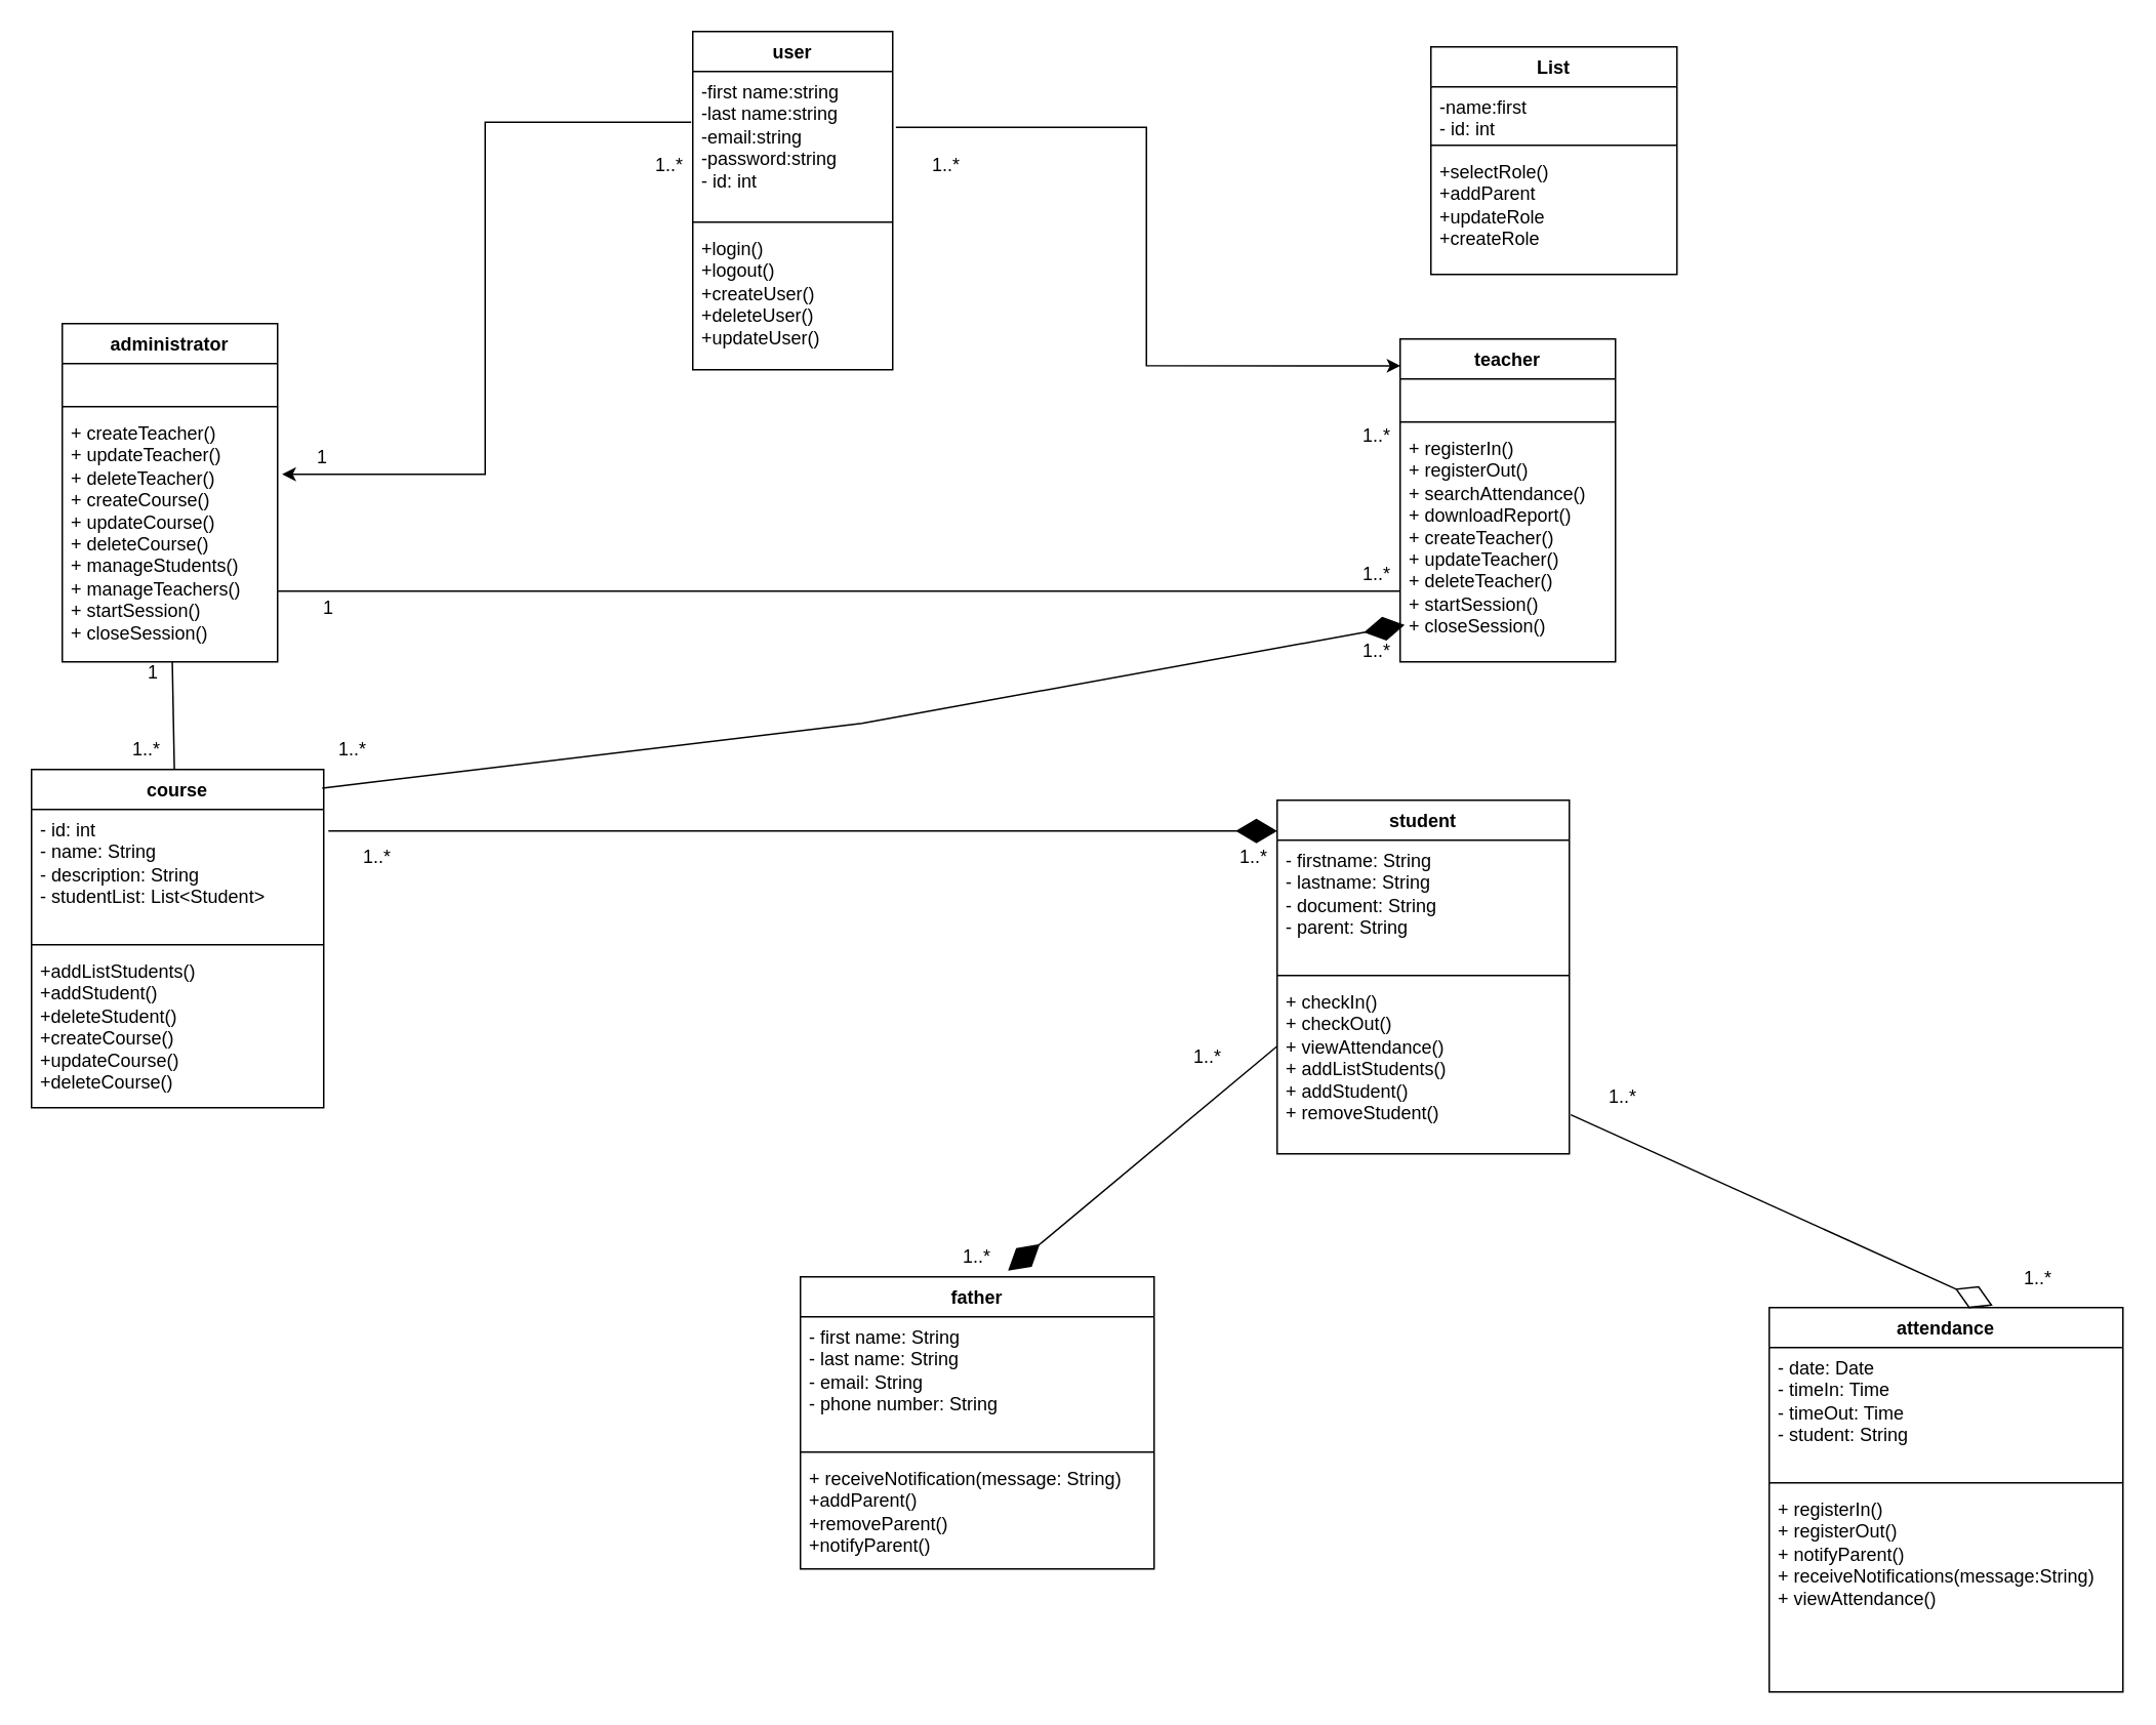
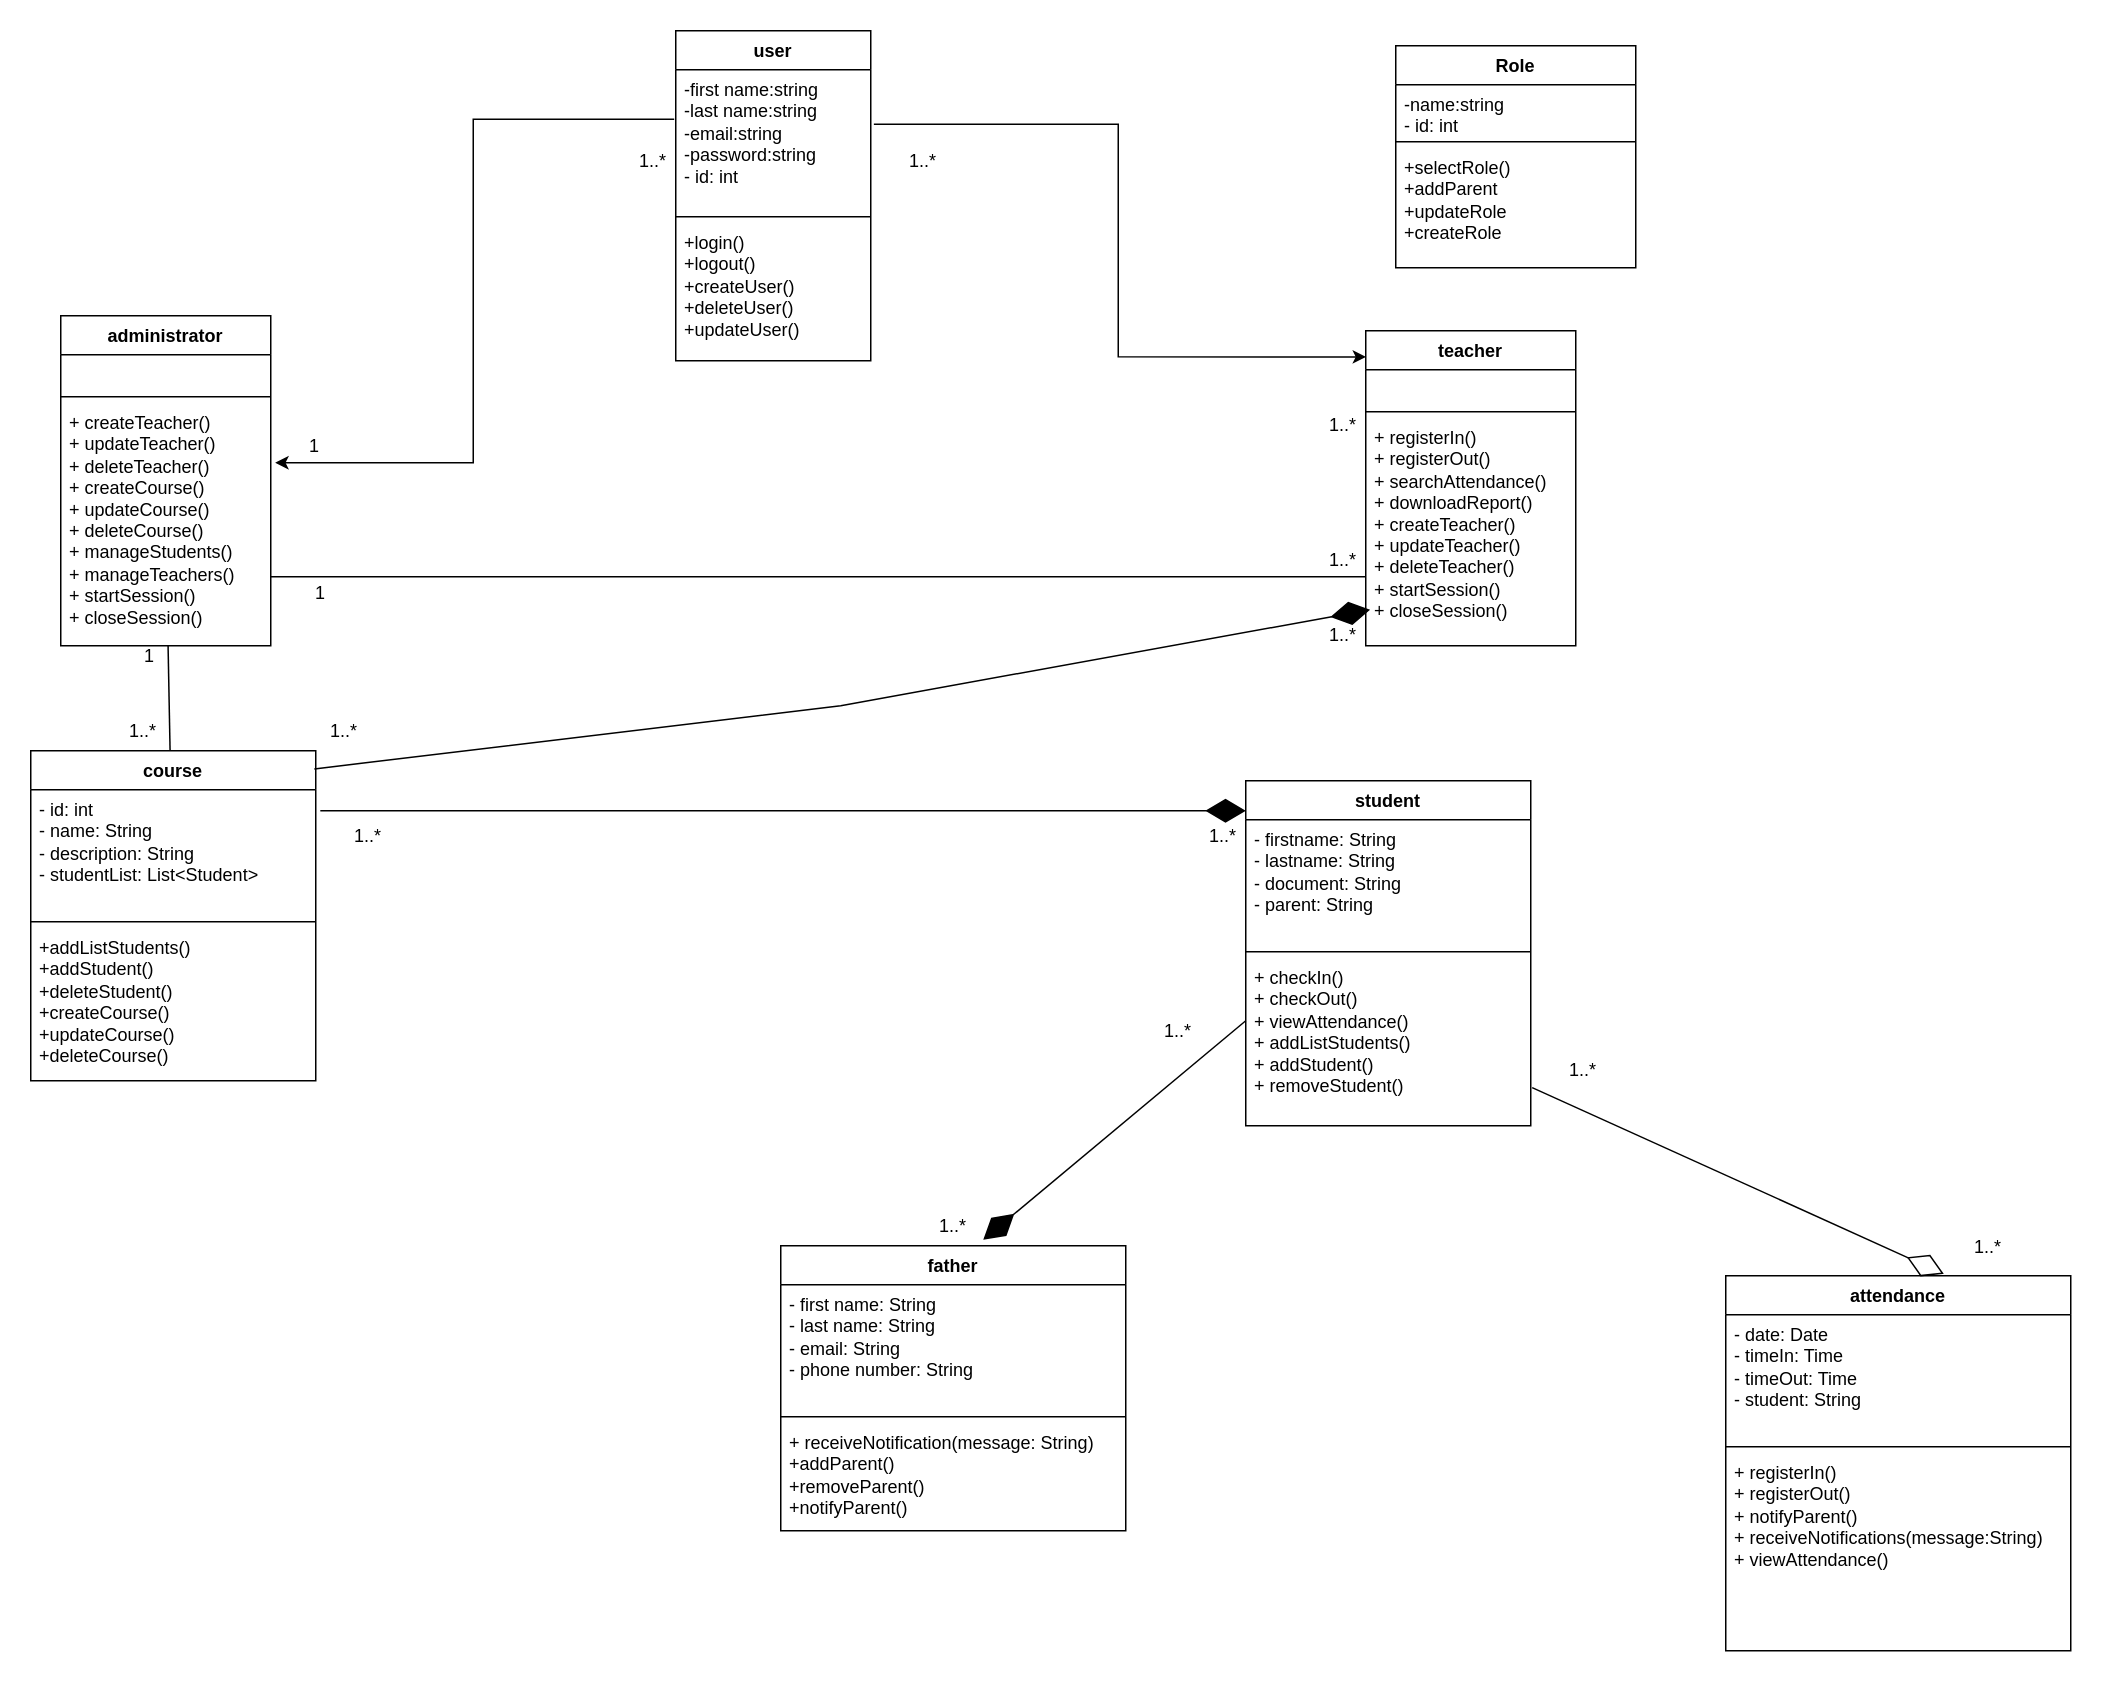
- <mxCell id="54" value="List" style="swimlane;fontStyle=1;align=center;verticalAlign=top;childLayout=stackLayout;horizontal=1;startSize=26;horizontalStack=0;resizeParent=1;resizeParentMax=0;resizeLast=0;collapsible=1;marginBottom=0;whiteSpace=wrap;html=1;" vertex="1" parent="1"><mxGeometry x="930" y="30" width="160" height="148" as="geometry" /></mxCell>
+ <mxCell id="54" value="Role" style="swimlane;fontStyle=1;align=center;verticalAlign=top;childLayout=stackLayout;horizontal=1;startSize=26;horizontalStack=0;resizeParent=1;resizeParentMax=0;resizeLast=0;collapsible=1;marginBottom=0;whiteSpace=wrap;html=1;" vertex="1" parent="1"><mxGeometry x="930" y="30" width="160" height="148" as="geometry" /></mxCell>
- <mxCell id="55" value="-name:first&lt;div&gt;- id: int&lt;/div&gt;" style="text;strokeColor=none;fillColor=none;align=left;verticalAlign=top;spacingLeft=4;spacingRight=4;overflow=hidden;rotatable=0;points=[[0,0.5],[1,0.5]];portConstraint=eastwest;whiteSpace=wrap;html=1;" vertex="1" parent="54"><mxGeometry y="26" width="160" height="34" as="geometry" /></mxCell>
+ <mxCell id="55" value="-name:string&lt;div&gt;- id: int&lt;/div&gt;" style="text;strokeColor=none;fillColor=none;align=left;verticalAlign=top;spacingLeft=4;spacingRight=4;overflow=hidden;rotatable=0;points=[[0,0.5],[1,0.5]];portConstraint=eastwest;whiteSpace=wrap;html=1;" vertex="1" parent="54"><mxGeometry y="26" width="160" height="34" as="geometry" /></mxCell>
